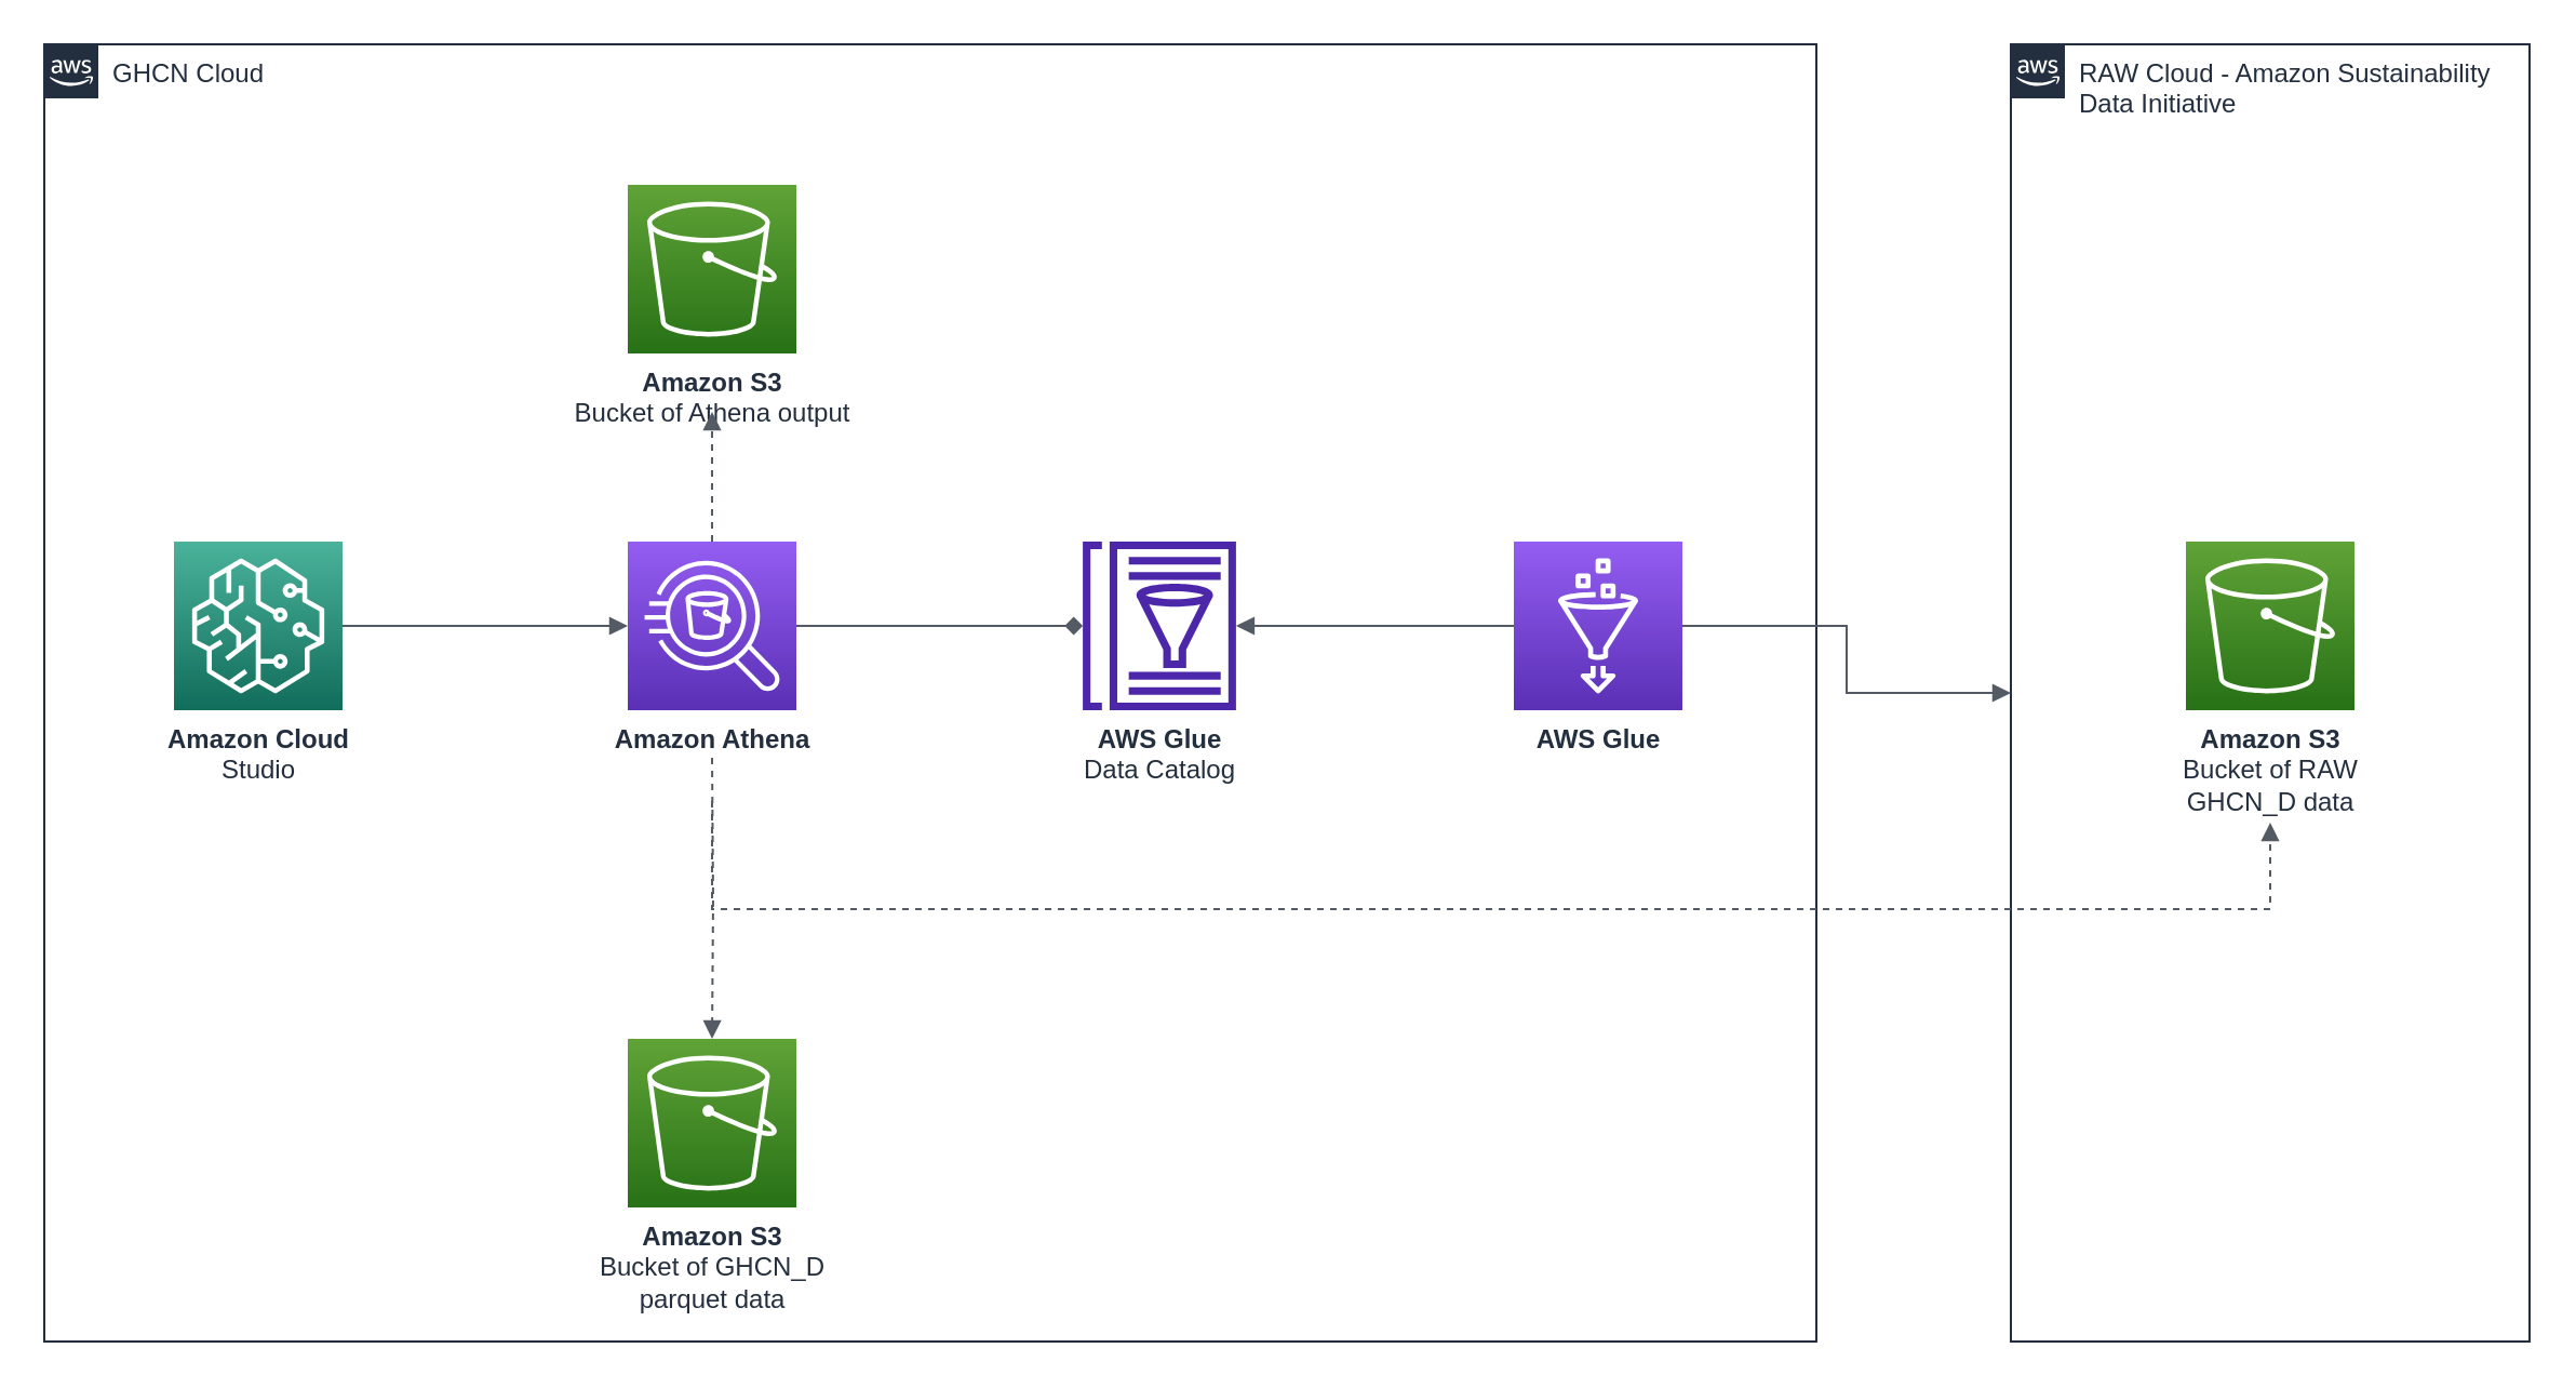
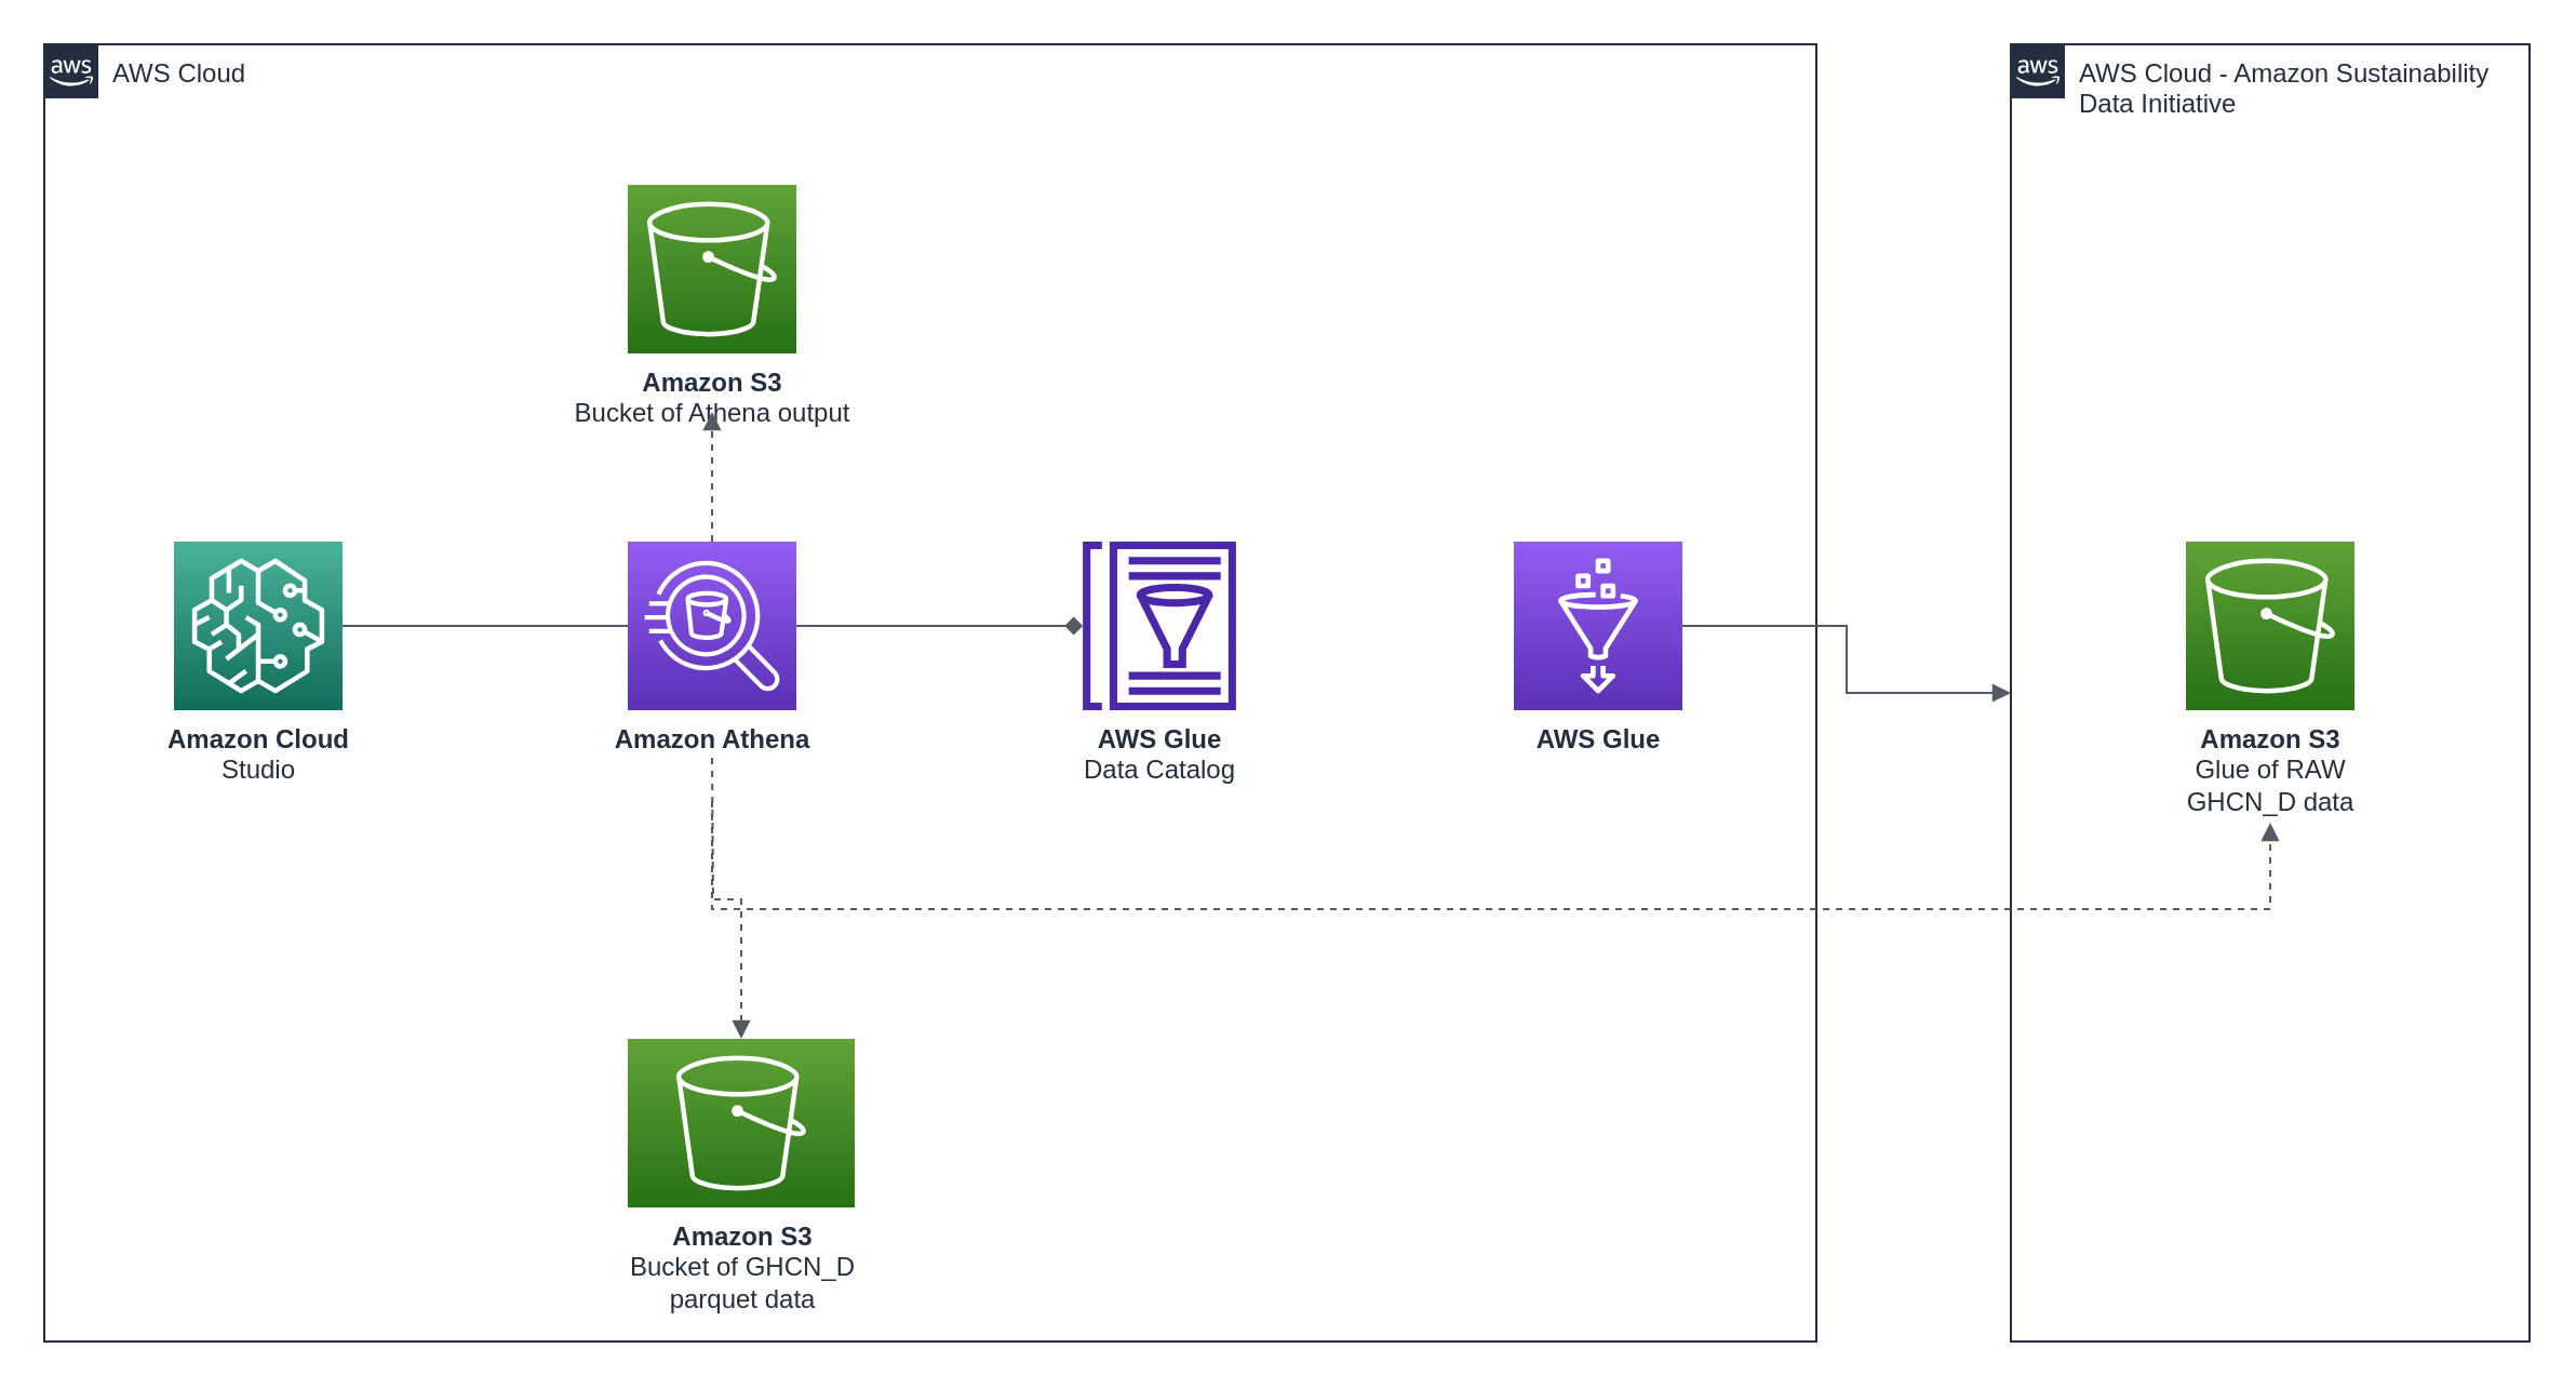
- <mxCell id="8" value="GHCN Cloud" style="points=[[0,0],[0.25,0],[0.5,0],[0.75,0],[1,0],[1,0.25],[1,0.5],[1,0.75],[1,1],[0.75,1],[0.5,1],[0.25,1],[0,1],[0,0.75],[0,0.5],[0,0.25]];outlineConnect=0;gradientColor=none;html=1;whiteSpace=wrap;fontSize=12;fontStyle=0;container=1;pointerEvents=0;collapsible=0;recursiveResize=0;shape=mxgraph.aws4.group;grIcon=mxgraph.aws4.group_aws_cloud_alt;strokeColor=#232F3E;fillColor=none;verticalAlign=top;align=left;spacingLeft=30;fontColor=#232F3E;dashed=0;" vertex="1" parent="1"><mxGeometry x="20" width="820" height="600" as="geometry" y="20" /></mxCell>
+ <mxCell id="8" value="AWS Cloud" style="points=[[0,0],[0.25,0],[0.5,0],[0.75,0],[1,0],[1,0.25],[1,0.5],[1,0.75],[1,1],[0.75,1],[0.5,1],[0.25,1],[0,1],[0,0.75],[0,0.5],[0,0.25]];outlineConnect=0;gradientColor=none;html=1;whiteSpace=wrap;fontSize=12;fontStyle=0;container=1;pointerEvents=0;collapsible=0;recursiveResize=0;shape=mxgraph.aws4.group;grIcon=mxgraph.aws4.group_aws_cloud_alt;strokeColor=#232F3E;fillColor=none;verticalAlign=top;align=left;spacingLeft=30;fontColor=#232F3E;dashed=0;" vertex="1" parent="1"><mxGeometry x="20" width="820" height="600" as="geometry" y="20" /></mxCell>
- <mxCell id="7" value="RAW Cloud - Amazon Sustainability Data Initiative" style="points=[[0,0],[0.25,0],[0.5,0],[0.75,0],[1,0],[1,0.25],[1,0.5],[1,0.75],[1,1],[0.75,1],[0.5,1],[0.25,1],[0,1],[0,0.75],[0,0.5],[0,0.25]];outlineConnect=0;gradientColor=none;html=1;whiteSpace=wrap;fontSize=12;fontStyle=0;container=1;pointerEvents=0;collapsible=0;recursiveResize=0;shape=mxgraph.aws4.group;grIcon=mxgraph.aws4.group_aws_cloud_alt;strokeColor=#232F3E;fillColor=none;verticalAlign=top;align=left;spacingLeft=30;fontColor=#232F3E;dashed=0;" vertex="1" parent="1"><mxGeometry x="930" width="240" height="600" as="geometry" y="20" /></mxCell>
+ <mxCell id="7" value="AWS Cloud - Amazon Sustainability Data Initiative" style="points=[[0,0],[0.25,0],[0.5,0],[0.75,0],[1,0],[1,0.25],[1,0.5],[1,0.75],[1,1],[0.75,1],[0.5,1],[0.25,1],[0,1],[0,0.75],[0,0.5],[0,0.25]];outlineConnect=0;gradientColor=none;html=1;whiteSpace=wrap;fontSize=12;fontStyle=0;container=1;pointerEvents=0;collapsible=0;recursiveResize=0;shape=mxgraph.aws4.group;grIcon=mxgraph.aws4.group_aws_cloud_alt;strokeColor=#232F3E;fillColor=none;verticalAlign=top;align=left;spacingLeft=30;fontColor=#232F3E;dashed=0;" vertex="1" parent="1"><mxGeometry x="930" width="240" height="600" as="geometry" y="20" /></mxCell>
- <mxCell id="17" value="" style="edgeStyle=orthogonalEdgeStyle;html=1;endArrow=block;elbow=vertical;startArrow=none;endFill=1;strokeColor=#545B64;rounded=0;" edge="1" parent="1" source="10" target="2"><mxGeometry width="100" relative="1" as="geometry"><mxPoint x="110" y="200" as="sourcePoint" /><mxPoint x="210" y="200" as="targetPoint" /></mxGeometry></mxCell>
+ <mxCell id="17" value="" style="edgeStyle=orthogonalEdgeStyle;html=1;endArrow=none;elbow=vertical;startArrow=none;endFill=1;strokeColor=#545B64;rounded=0;" edge="1" parent="1" source="10" target="2"><mxGeometry width="100" relative="1" as="geometry"><mxPoint x="110" y="200" as="sourcePoint" /><mxPoint x="210" y="200" as="targetPoint" /></mxGeometry></mxCell>
- <mxCell id="12" value="" style="edgeStyle=orthogonalEdgeStyle;html=1;endArrow=none;elbow=vertical;startArrow=block;startFill=1;strokeColor=#545B64;rounded=0;" edge="1" parent="1" source="6" target="3"><mxGeometry width="100" relative="1" as="geometry"><mxPoint x="600" y="290" as="sourcePoint" /><mxPoint x="700" y="290" as="targetPoint" /></mxGeometry></mxCell>
- <mxCell id="4" value="&lt;div&gt;&lt;b&gt;Amazon S3&lt;br&gt;&lt;/b&gt;&lt;/div&gt;&lt;div&gt;Bucket of RAW&lt;/div&gt;&lt;div&gt;GHCN_D data&lt;br&gt;&lt;/div&gt;" style="sketch=0;points=[[0,0,0],[0.25,0,0],[0.5,0,0],[0.75,0,0],[1,0,0],[0,1,0],[0.25,1,0],[0.5,1,0],[0.75,1,0],[1,1,0],[0,0.25,0],[0,0.5,0],[0,0.75,0],[1,0.25,0],[1,0.5,0],[1,0.75,0]];outlineConnect=0;fontColor=#232F3E;gradientColor=#60A337;gradientDirection=north;fillColor=#277116;strokeColor=#ffffff;dashed=0;verticalLabelPosition=bottom;verticalAlign=top;align=center;html=1;fontSize=12;fontStyle=0;aspect=fixed;shape=mxgraph.aws4.resourceIcon;resIcon=mxgraph.aws4.s3;" vertex="1" parent="1"><mxGeometry x="1011" y="250" width="78" height="78" as="geometry" /></mxCell>
+ <mxCell id="4" value="&lt;div&gt;&lt;b&gt;Amazon S3&lt;br&gt;&lt;/b&gt;&lt;/div&gt;&lt;div&gt;Glue of RAW&lt;/div&gt;&lt;div&gt;GHCN_D data&lt;br&gt;&lt;/div&gt;" style="sketch=0;points=[[0,0,0],[0.25,0,0],[0.5,0,0],[0.75,0,0],[1,0,0],[0,1,0],[0.25,1,0],[0.5,1,0],[0.75,1,0],[1,1,0],[0,0.25,0],[0,0.5,0],[0,0.75,0],[1,0.25,0],[1,0.5,0],[1,0.75,0]];outlineConnect=0;fontColor=#232F3E;gradientColor=#60A337;gradientDirection=north;fillColor=#277116;strokeColor=#ffffff;dashed=0;verticalLabelPosition=bottom;verticalAlign=top;align=center;html=1;fontSize=12;fontStyle=0;aspect=fixed;shape=mxgraph.aws4.resourceIcon;resIcon=mxgraph.aws4.s3;" vertex="1" parent="1"><mxGeometry x="1011" y="250" width="78" height="78" as="geometry" /></mxCell>
- <mxCell id="9" value="&lt;div&gt;&lt;b&gt;Amazon S3&lt;br&gt;&lt;/b&gt;&lt;/div&gt;&lt;div&gt;Bucket of GHCN_D&lt;/div&gt;&lt;div&gt;parquet data&lt;br&gt;&lt;/div&gt;" style="sketch=0;points=[[0,0,0],[0.25,0,0],[0.5,0,0],[0.75,0,0],[1,0,0],[0,1,0],[0.25,1,0],[0.5,1,0],[0.75,1,0],[1,1,0],[0,0.25,0],[0,0.5,0],[0,0.75,0],[1,0.25,0],[1,0.5,0],[1,0.75,0]];outlineConnect=0;fontColor=#232F3E;gradientColor=#60A337;gradientDirection=north;fillColor=#277116;strokeColor=#ffffff;dashed=0;verticalLabelPosition=bottom;verticalAlign=top;align=center;html=1;fontSize=12;fontStyle=0;aspect=fixed;shape=mxgraph.aws4.resourceIcon;resIcon=mxgraph.aws4.s3;" vertex="1" parent="8"><mxGeometry x="270" y="460" width="78" height="78" as="geometry" /></mxCell>
+ <mxCell id="9" value="&lt;div&gt;&lt;b&gt;Amazon S3&lt;br&gt;&lt;/b&gt;&lt;/div&gt;&lt;div&gt;Bucket of GHCN_D&lt;/div&gt;&lt;div&gt;parquet data&lt;br&gt;&lt;/div&gt;" style="sketch=0;points=[[0,0,0],[0.25,0,0],[0.5,0,0],[0.75,0,0],[1,0,0],[0,1,0],[0.25,1,0],[0.5,1,0],[0.75,1,0],[1,1,0],[0,0.25,0],[0,0.5,0],[0,0.75,0],[1,0.25,0],[1,0.5,0],[1,0.75,0]];outlineConnect=0;fontColor=#232F3E;gradientColor=#60A337;gradientDirection=north;fillColor=#277116;strokeColor=#ffffff;dashed=0;verticalLabelPosition=bottom;verticalAlign=top;align=center;html=1;fontSize=12;fontStyle=0;aspect=fixed;shape=mxgraph.aws4.resourceIcon;resIcon=mxgraph.aws4.s3;" vertex="1" parent="8"><mxGeometry x="270" y="460" width="105" height="78" as="geometry" /></mxCell>
